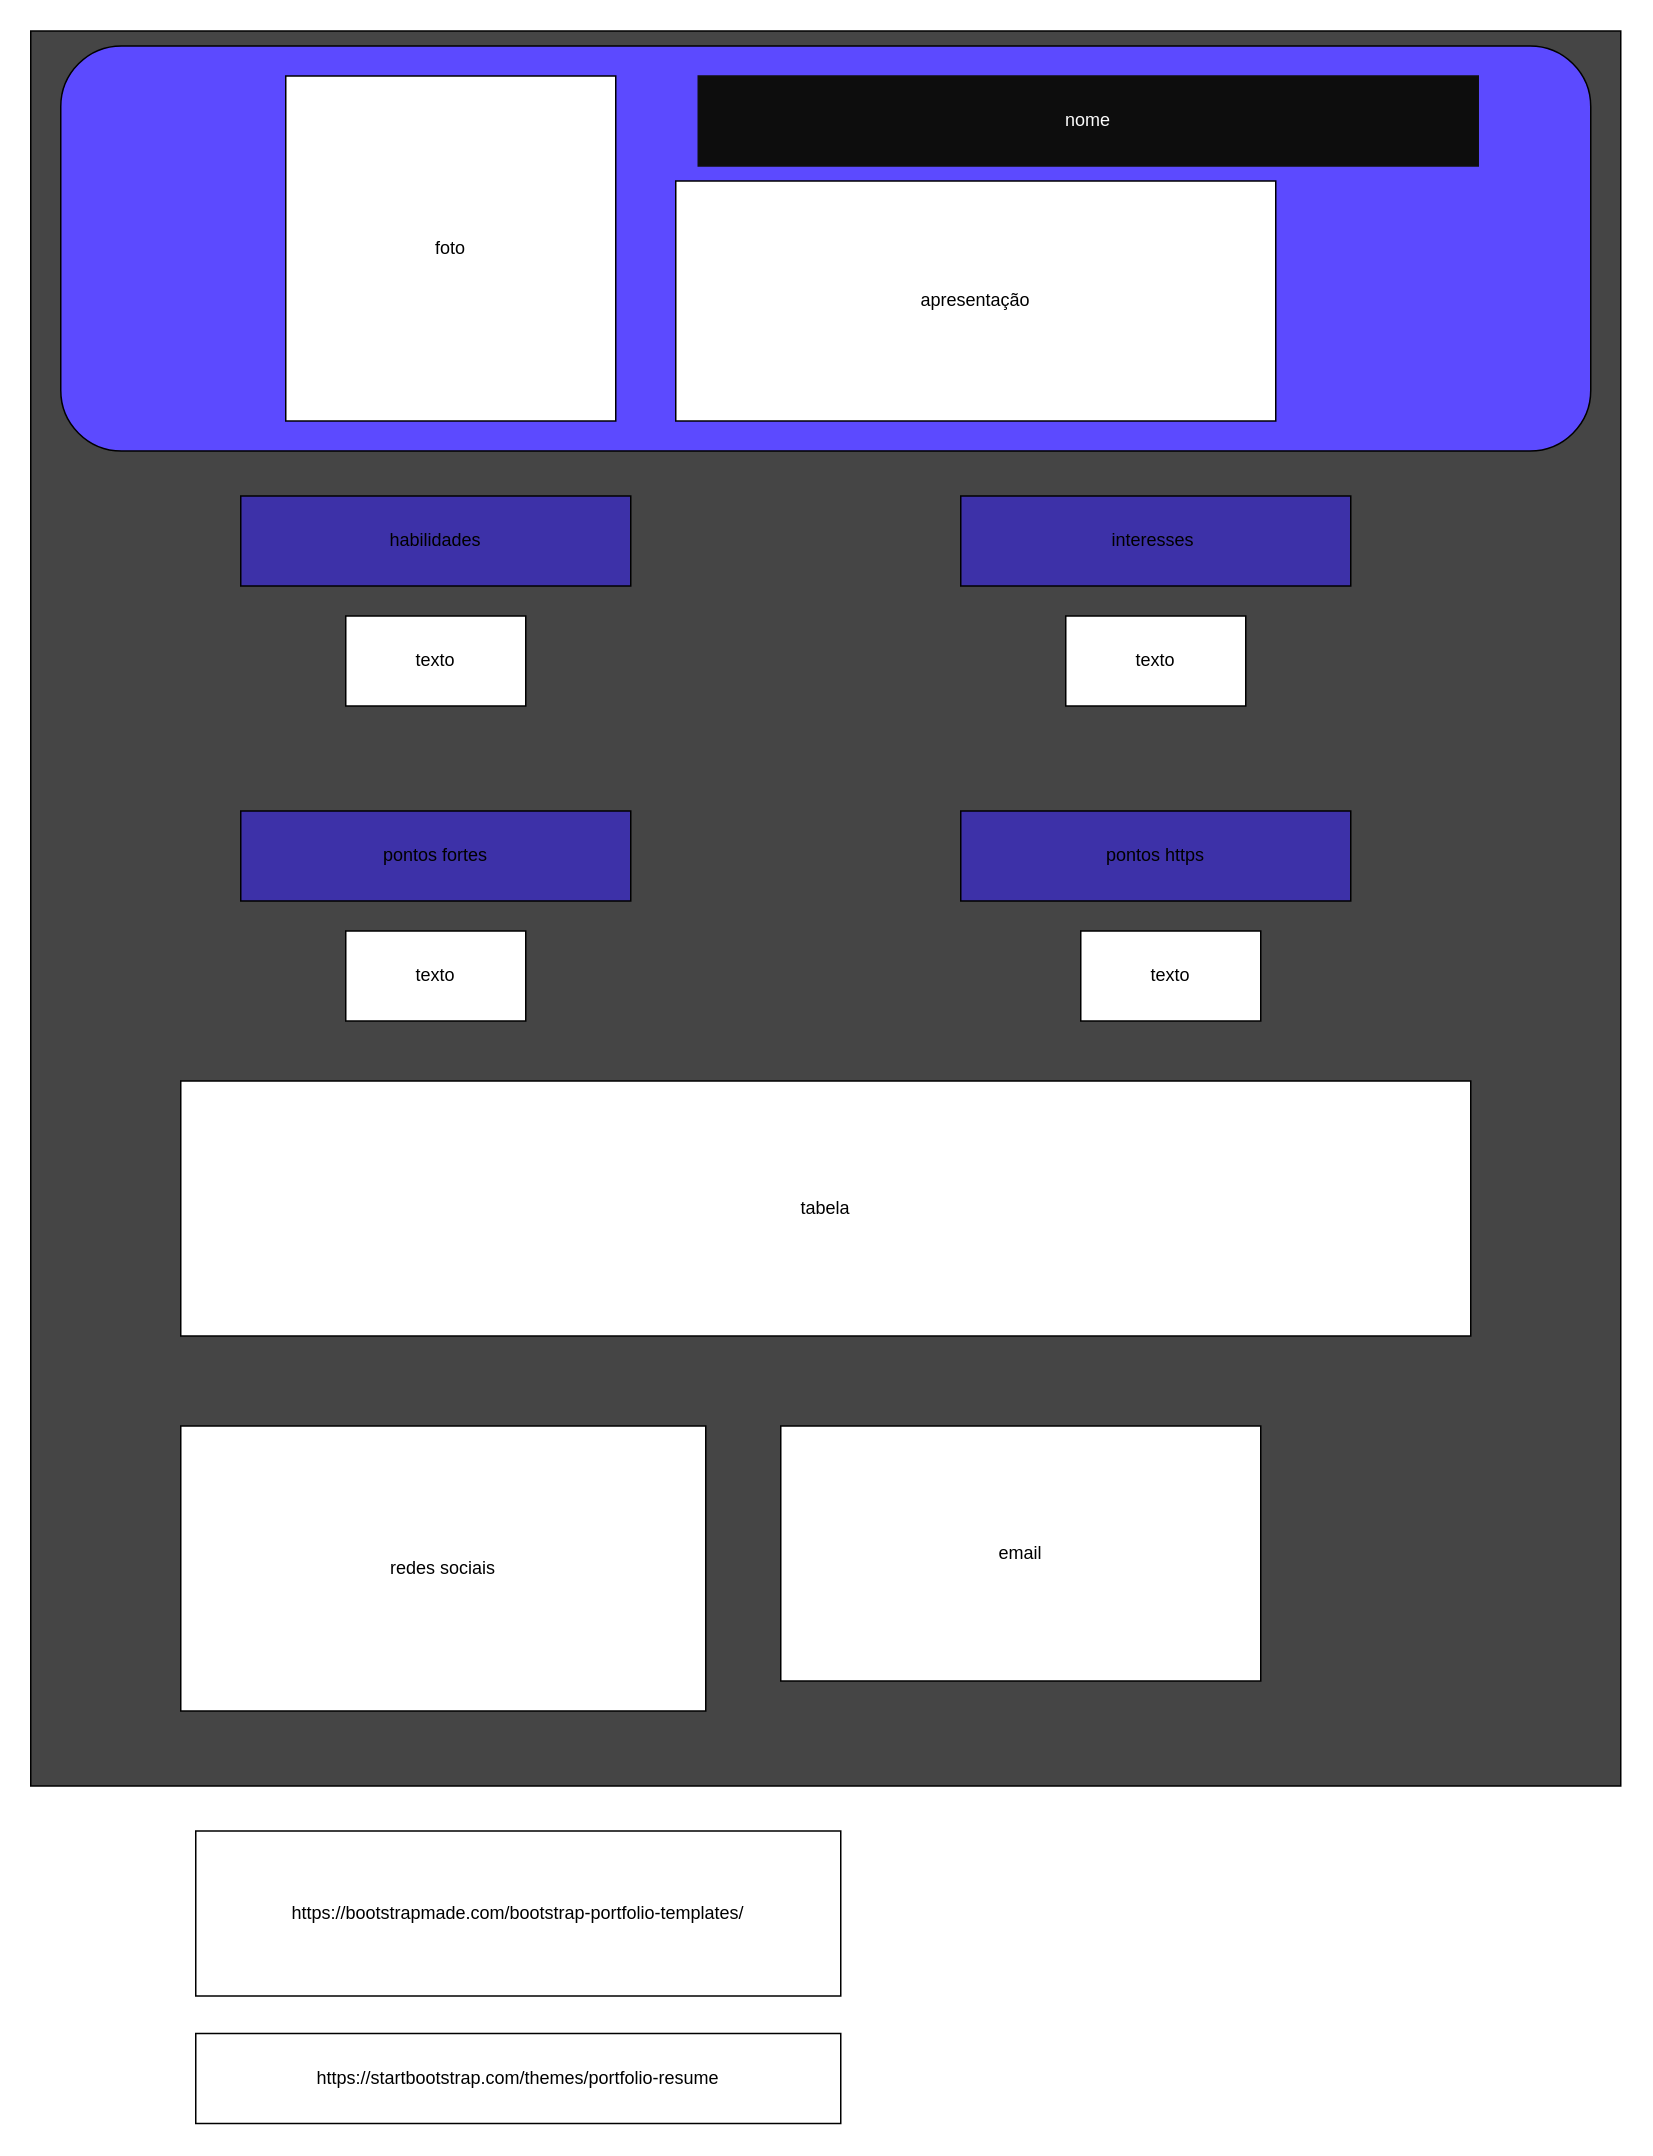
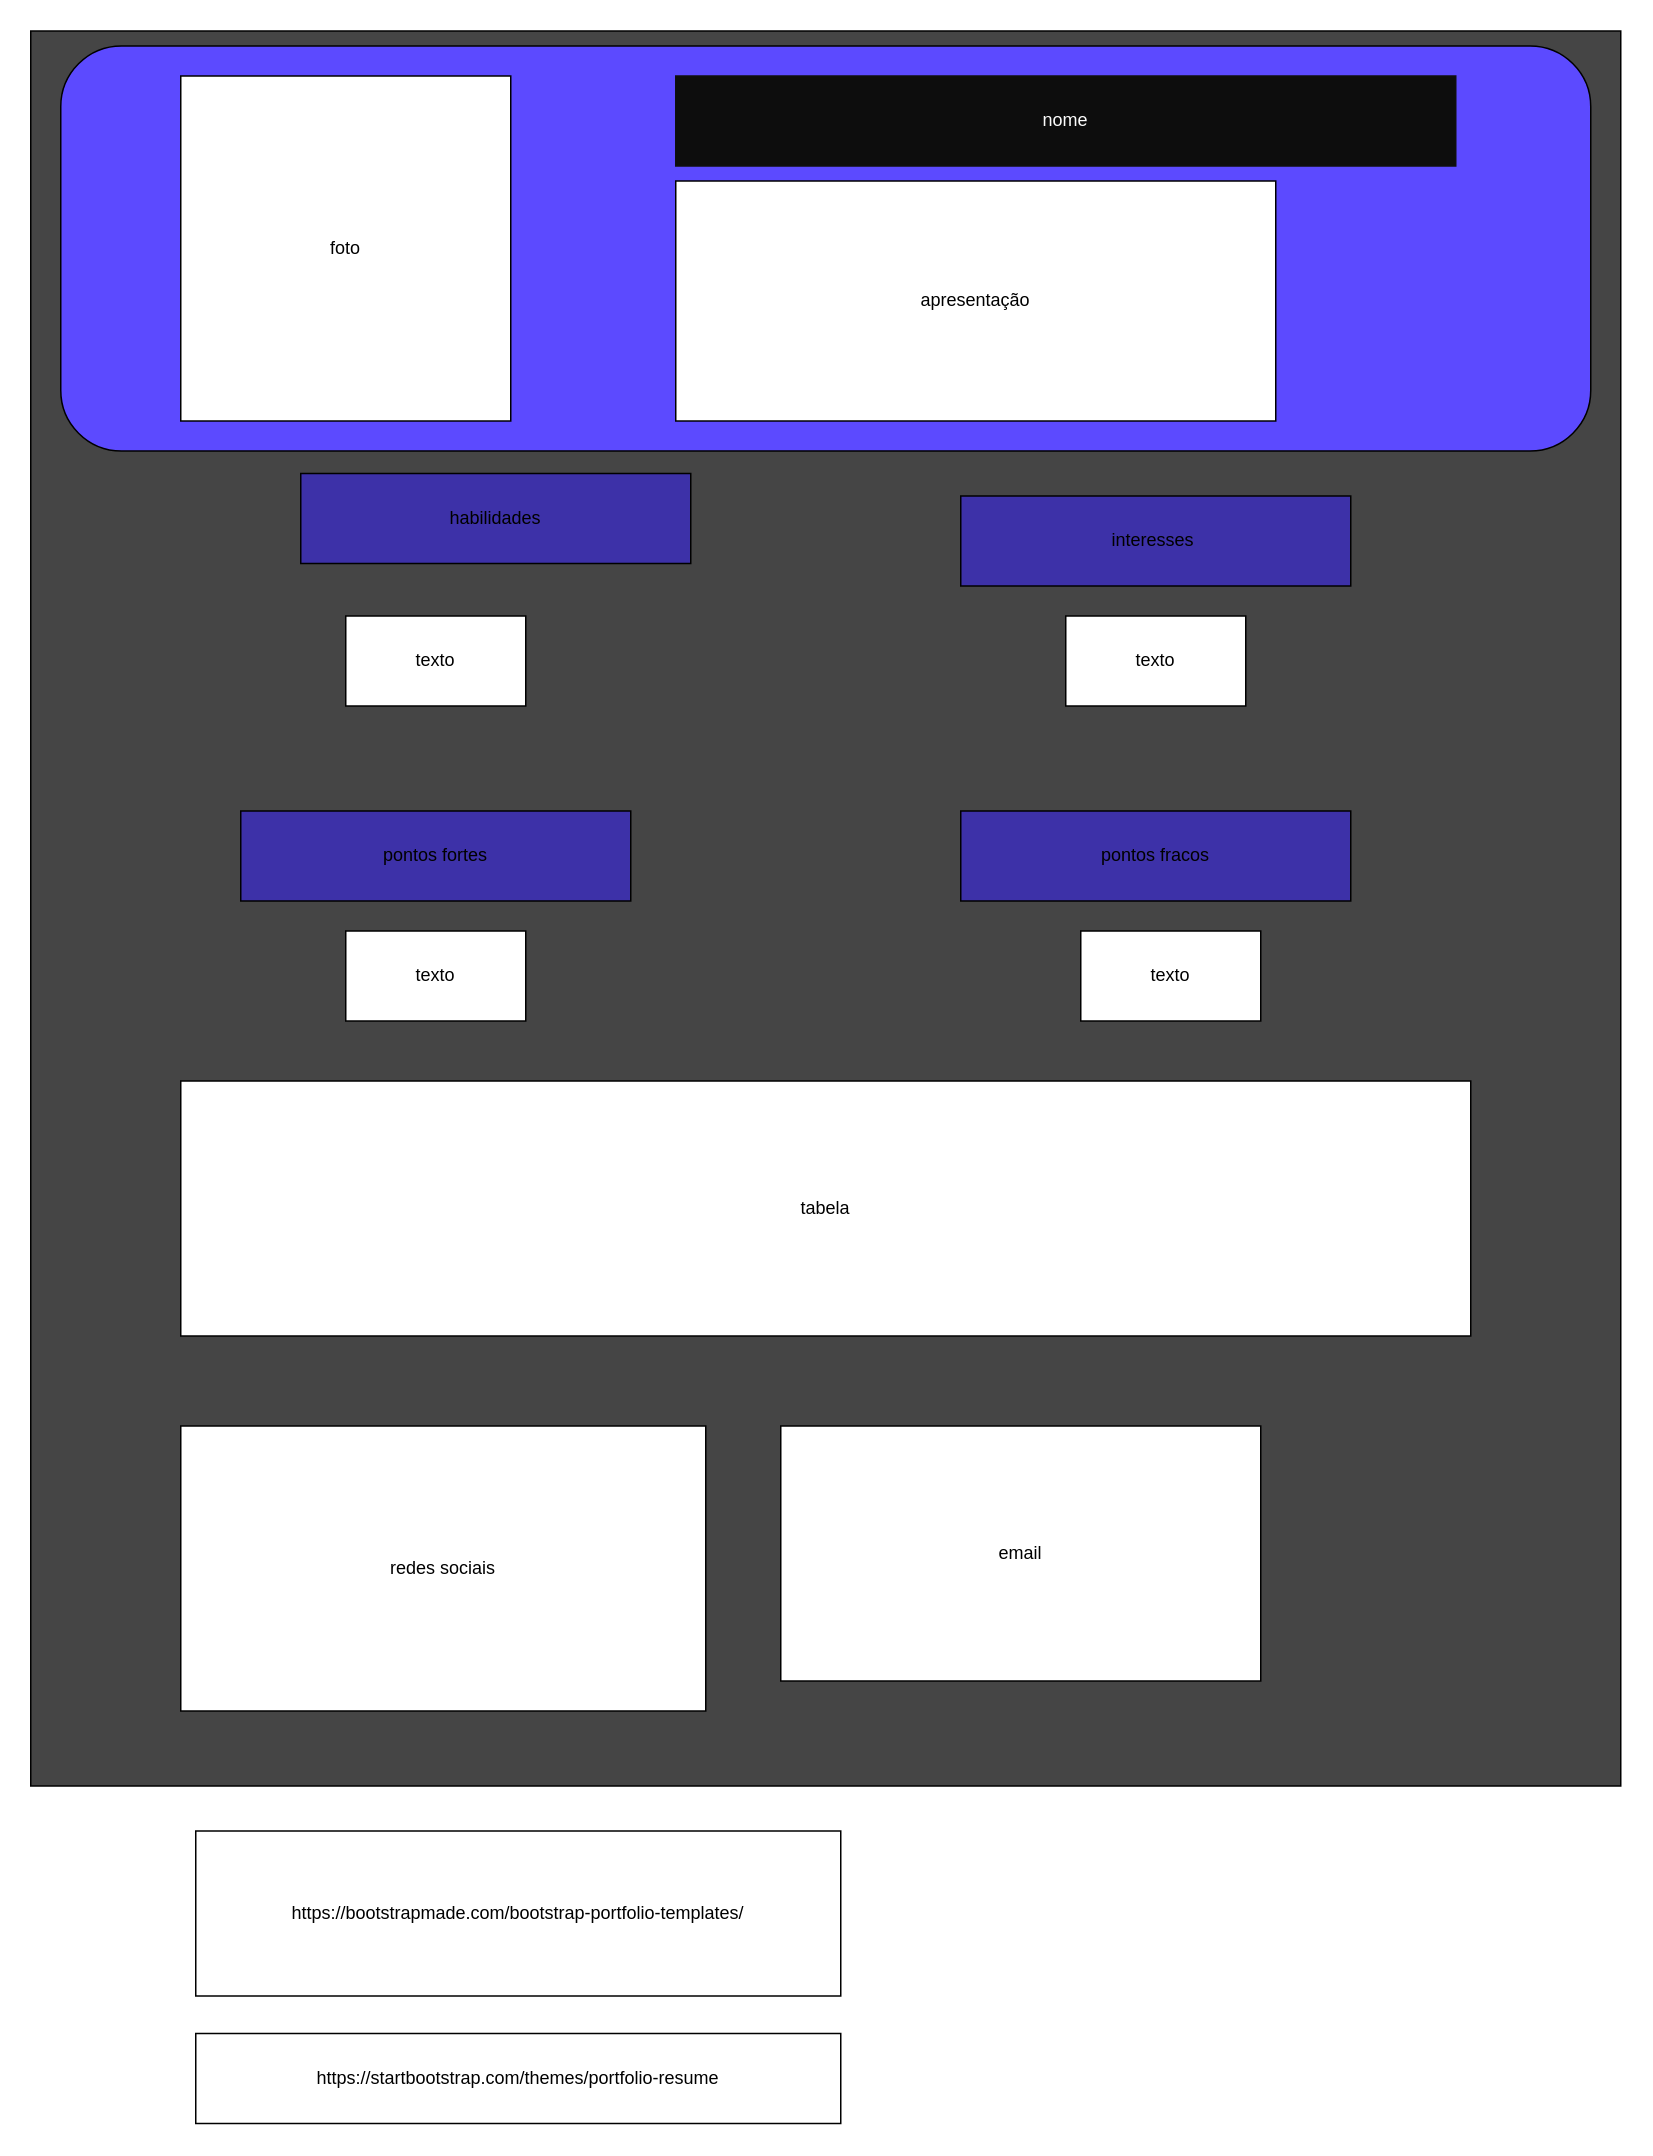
- <mxCell id="5" value="&lt;font color=&quot;#fcfcfc&quot;&gt;nome&lt;/font&gt;" style="rounded=0;whiteSpace=wrap;html=1;strokeColor=#0F0F0F;fillColor=#0D0D0D;" parent="1" vertex="1"><mxGeometry x="465" y="50" width="520" height="60" as="geometry" /></mxCell>
+ <mxCell id="5" value="&lt;font color=&quot;#fcfcfc&quot;&gt;nome&lt;/font&gt;" style="rounded=0;whiteSpace=wrap;html=1;strokeColor=#0F0F0F;fillColor=#0D0D0D;" parent="1" vertex="1"><mxGeometry x="450" y="50" width="520" height="60" as="geometry" /></mxCell>
- <mxCell id="4" value="foto" style="rounded=0;whiteSpace=wrap;html=1;" parent="1" vertex="1"><mxGeometry x="190" y="50" width="220" height="230" as="geometry" /></mxCell>
+ <mxCell id="4" value="foto" style="rounded=0;whiteSpace=wrap;html=1;" parent="1" vertex="1"><mxGeometry x="120" y="50" width="220" height="230" as="geometry" /></mxCell>
- <mxCell id="7" value="habilidades" style="rounded=0;whiteSpace=wrap;html=1;fillColor=#3D31A8;" parent="1" vertex="1"><mxGeometry x="160" y="330" width="260" height="60" as="geometry" /></mxCell>
+ <mxCell id="7" value="habilidades" style="rounded=0;whiteSpace=wrap;html=1;fillColor=#3D31A8;" parent="1" vertex="1"><mxGeometry x="200" y="315" width="260" height="60" as="geometry" /></mxCell>
- <mxCell id="12" value="pontos https" style="rounded=0;whiteSpace=wrap;html=1;fillColor=#3D31A8;" parent="1" vertex="1"><mxGeometry x="640" y="540" width="260" height="60" as="geometry" /></mxCell>
+ <mxCell id="12" value="pontos fracos" style="rounded=0;whiteSpace=wrap;html=1;fillColor=#3D31A8;" parent="1" vertex="1"><mxGeometry x="640" y="540" width="260" height="60" as="geometry" /></mxCell>
